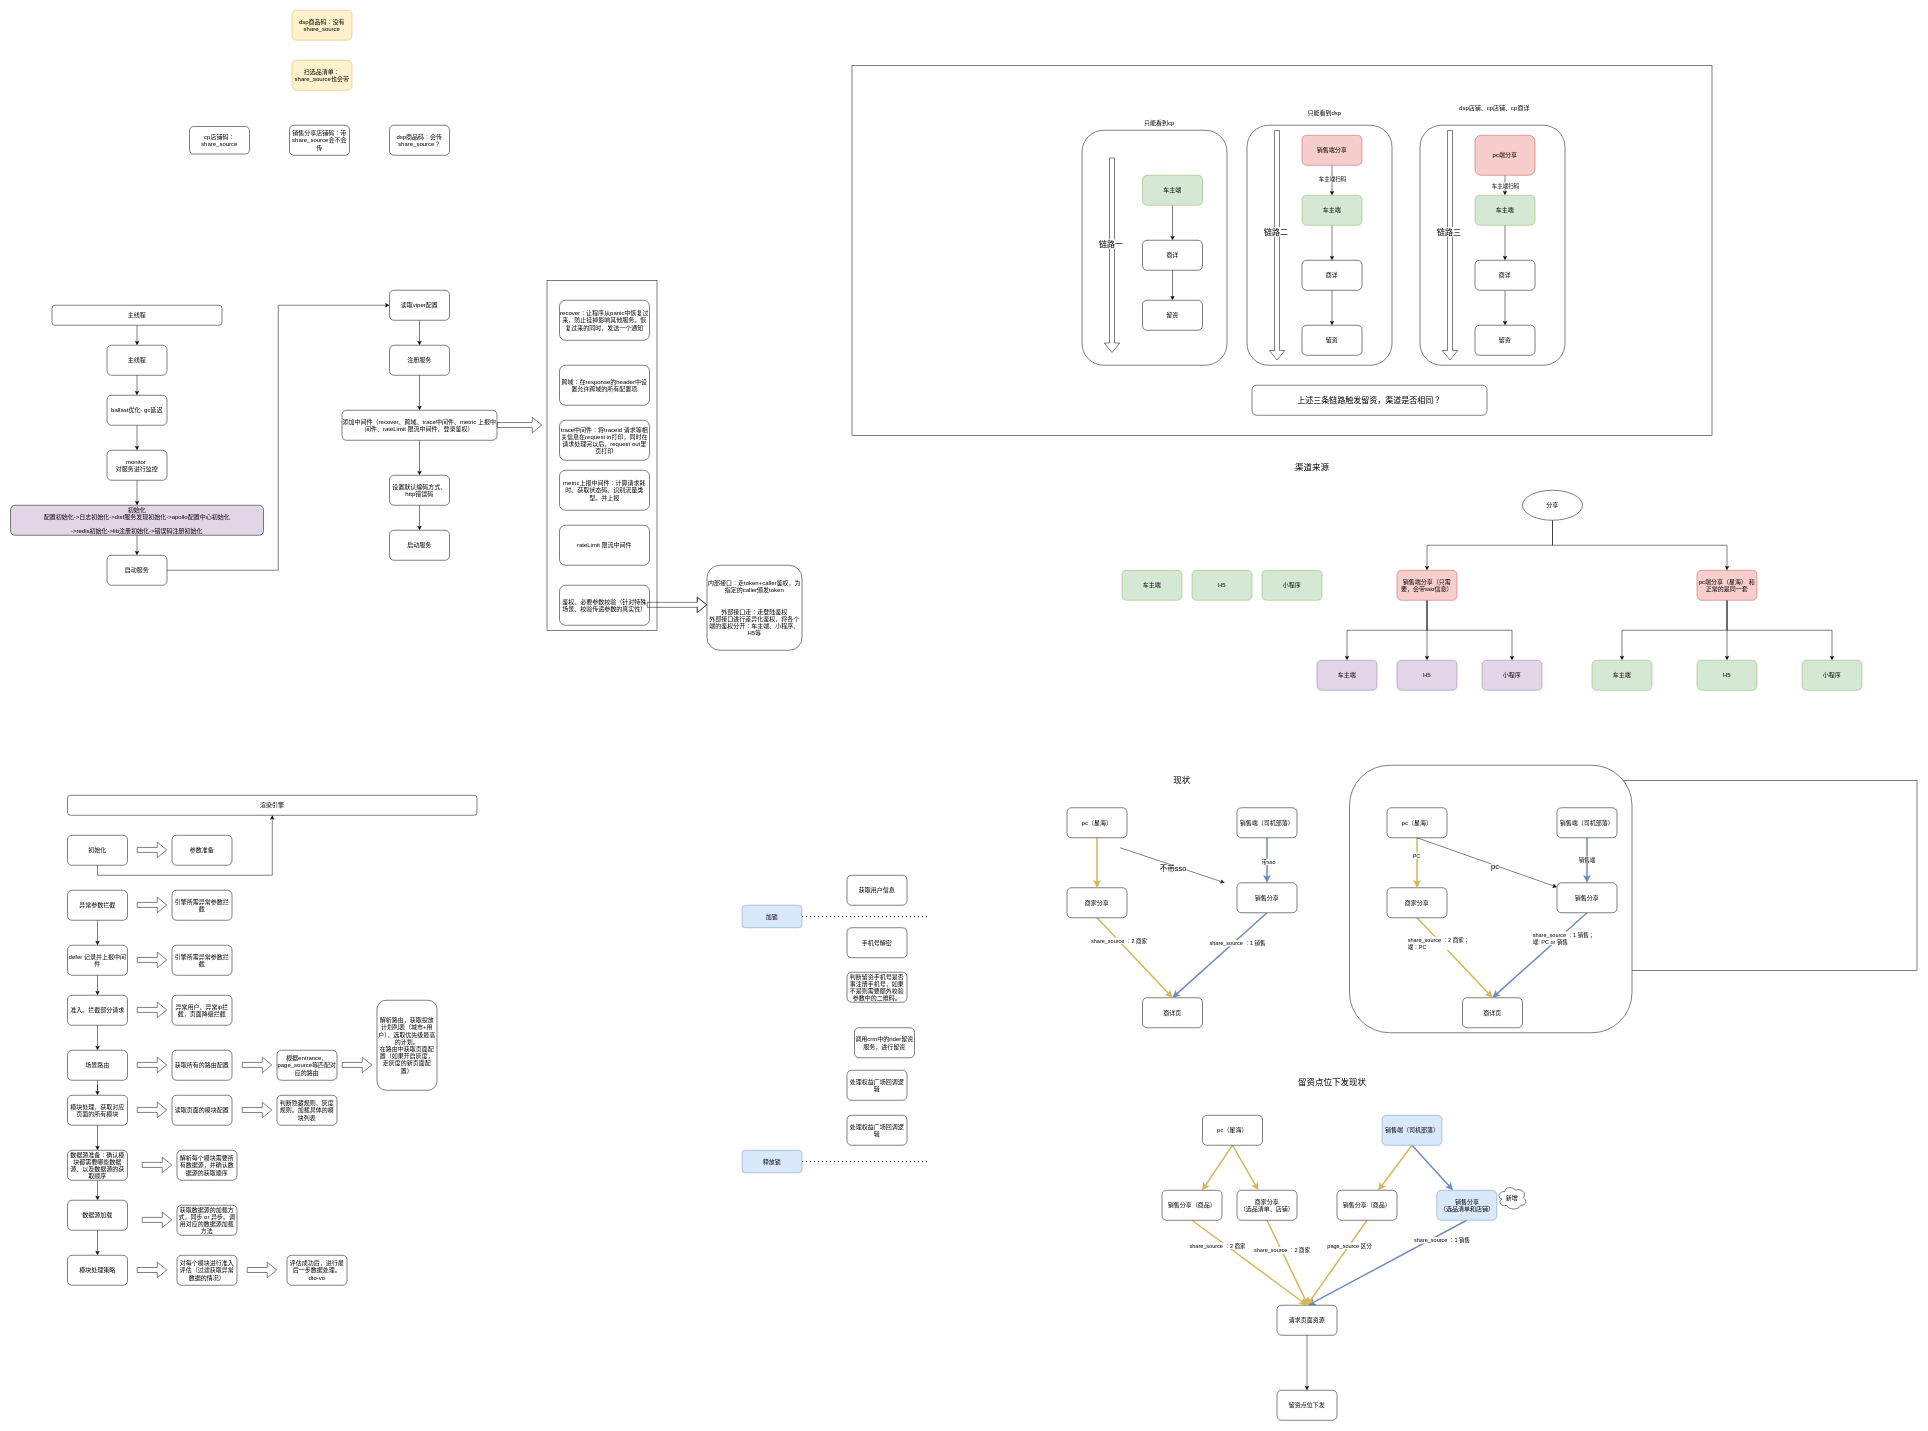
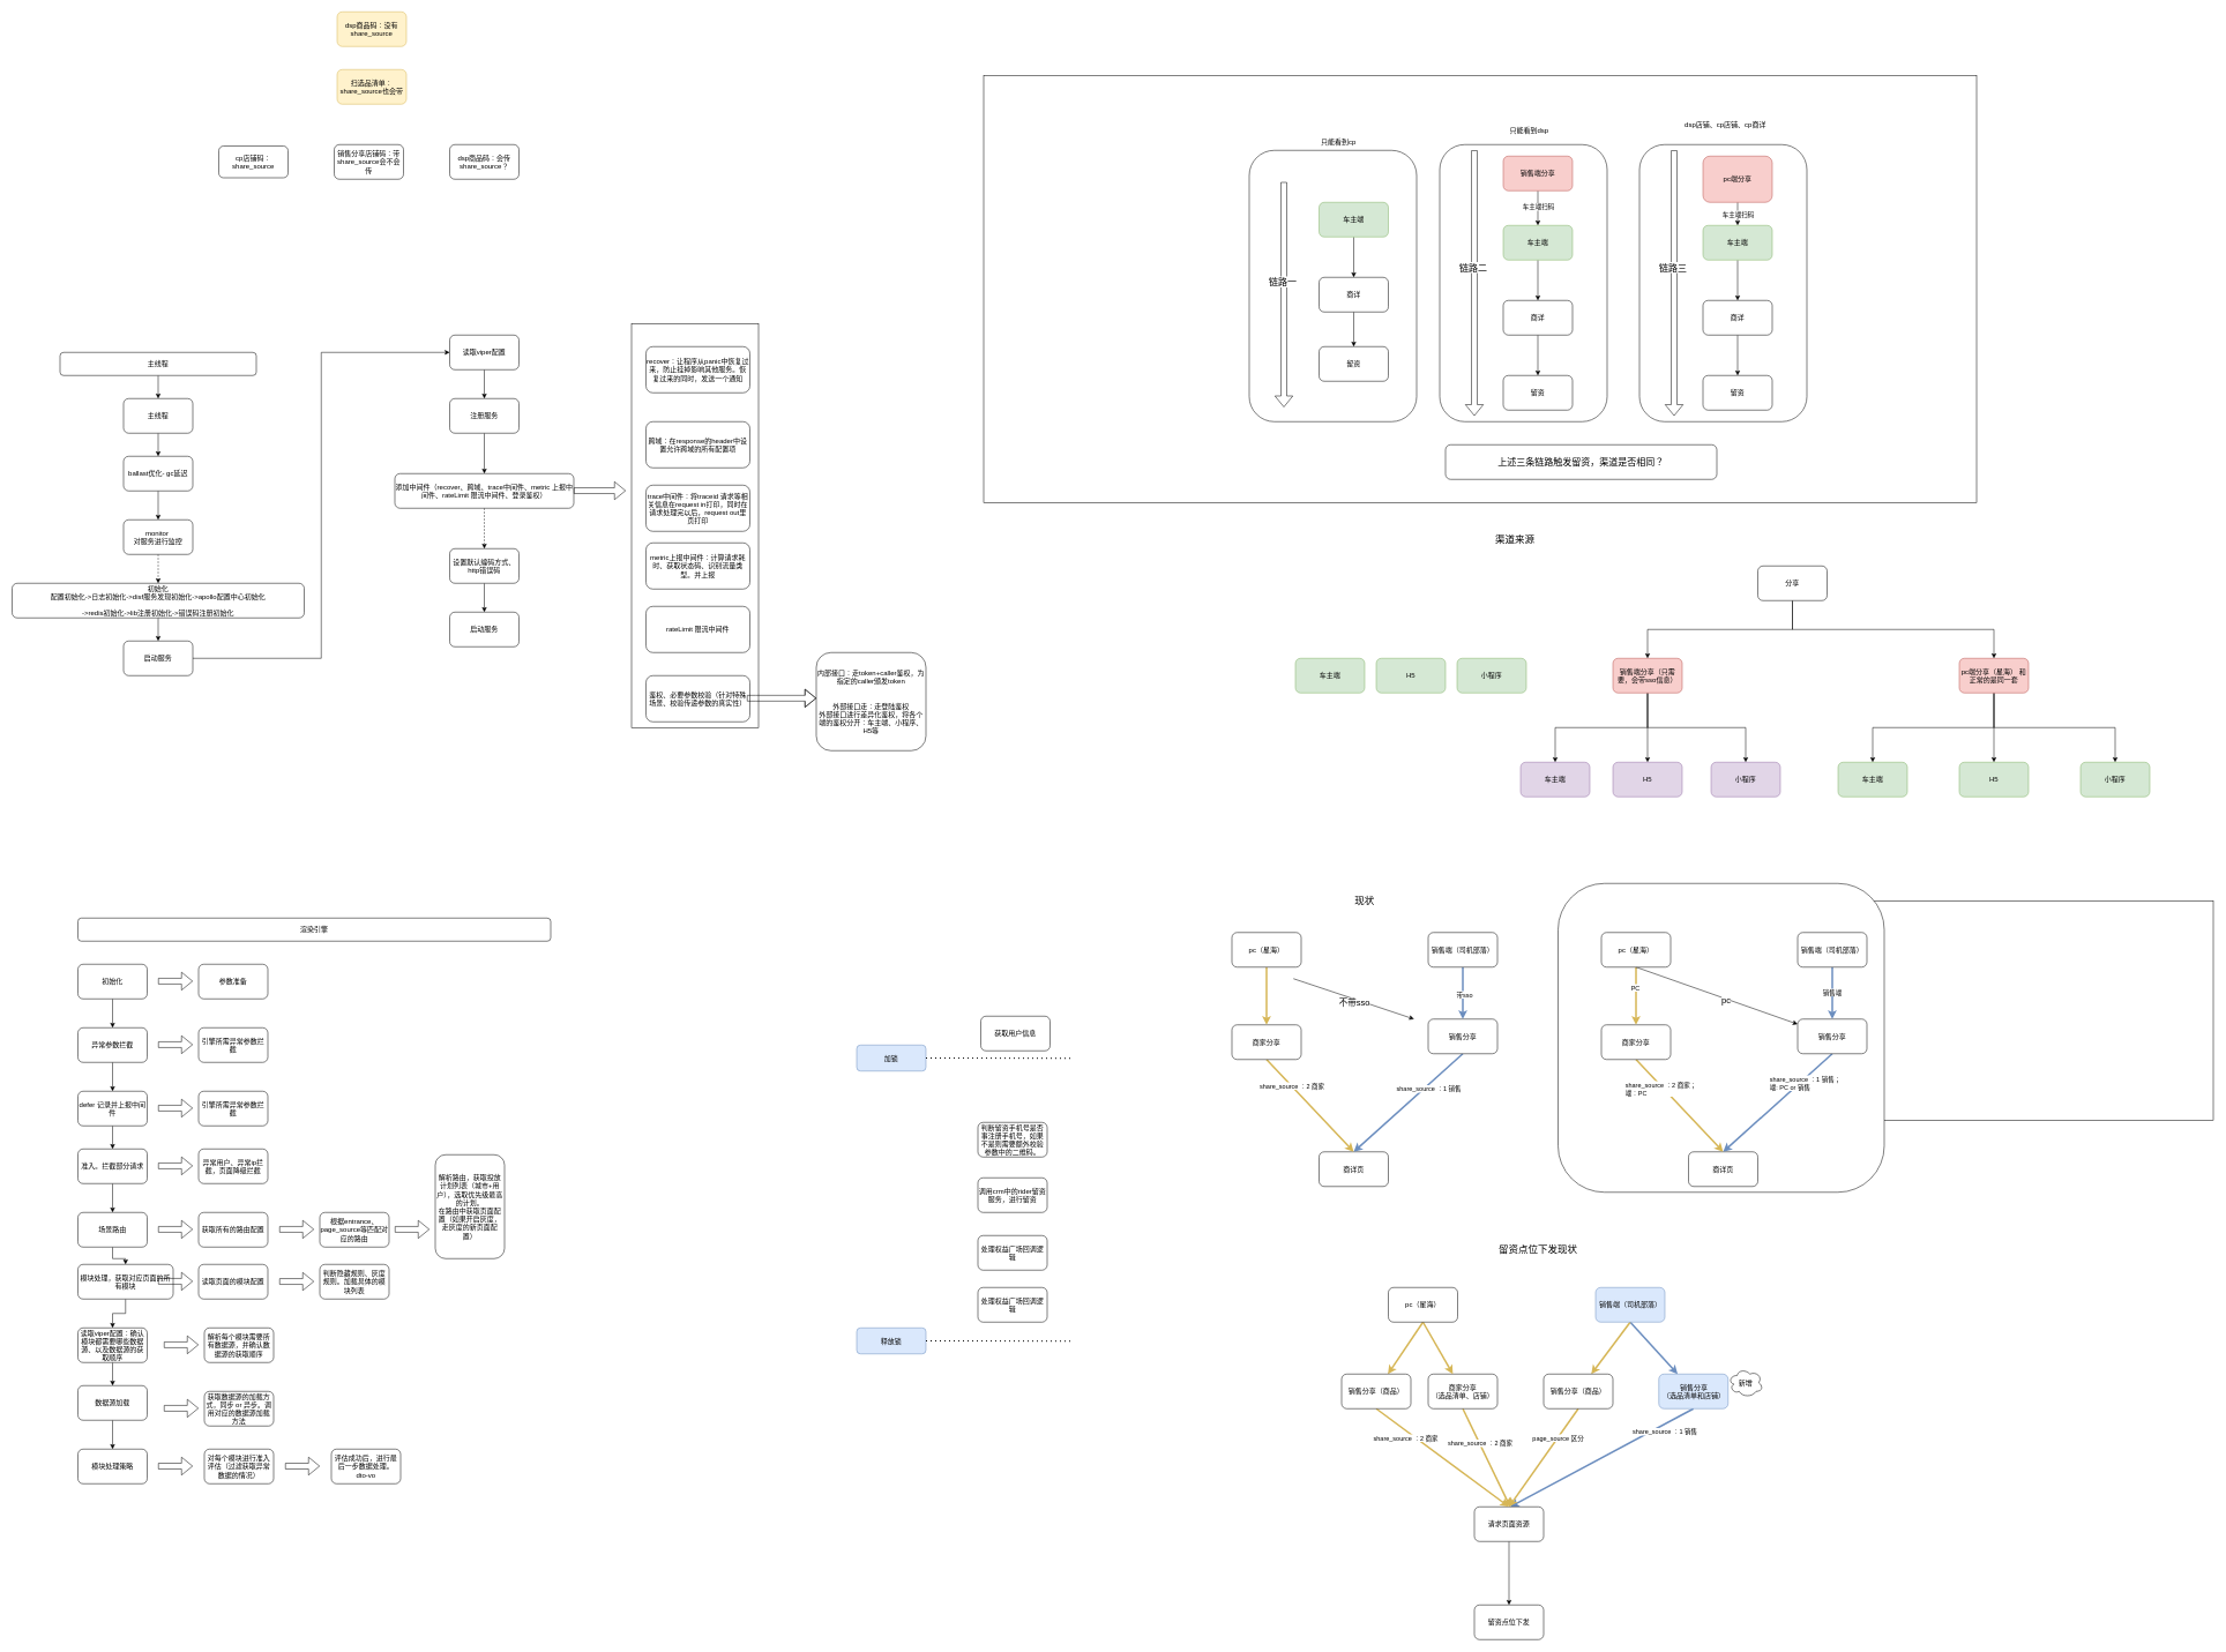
- <mxCell id="24" style="edgeStyle=orthogonalEdgeStyle;rounded=0;orthogonalLoop=1;jettySize=auto;html=1;exitX=0.5;exitY=1;exitDx=0;exitDy=0;entryX=0.5;entryY=0;entryDx=0;entryDy=0;" parent="1" source="25" target="27" edge="1"><mxGeometry relative="1" as="geometry" /></mxCell>
+ <mxCell id="24" style="edgeStyle=orthogonalEdgeStyle;rounded=0;orthogonalLoop=1;jettySize=auto;html=1;exitX=0.5;exitY=1;exitDx=0;exitDy=0;entryX=0.5;entryY=0;entryDx=0;entryDy=0;dashed=1;" parent="1" source="25" target="27" edge="1"><mxGeometry relative="1" as="geometry" /></mxCell>
- <mxCell id="16" style="edgeStyle=orthogonalEdgeStyle;rounded=0;orthogonalLoop=1;jettySize=auto;html=1;exitX=0.5;exitY=1;exitDx=0;exitDy=0;entryX=0.5;entryY=0;entryDx=0;entryDy=0;" parent="1" source="17" target="19" edge="1"><mxGeometry relative="1" as="geometry" /></mxCell>
+ <mxCell id="16" style="edgeStyle=orthogonalEdgeStyle;rounded=0;orthogonalLoop=1;jettySize=auto;html=1;exitX=0.5;exitY=1;exitDx=0;exitDy=0;entryX=0.5;entryY=0;entryDx=0;entryDy=0;dashed=1;" parent="1" source="17" target="19" edge="1"><mxGeometry relative="1" as="geometry" /></mxCell>
- <mxCell id="136" value="分享" style="ellipse;whiteSpace=wrap;html=1;" parent="1" vertex="1"><mxGeometry x="3044" y="980" width="120" height="60" as="geometry" /></mxCell>
+ <mxCell id="136" value="分享" style="rounded=1;whiteSpace=wrap;html=1;" parent="1" vertex="1"><mxGeometry x="3044" y="980" width="120" height="60" as="geometry" /></mxCell>
- <mxCell id="19" value="初始化&lt;div&gt;&lt;div&gt;配置初始化-&amp;gt;日志初始化-&amp;gt;disf服务发现初始化-&amp;gt;apollo配置中心初始化&lt;/div&gt;&lt;div&gt;&amp;nbsp; &amp;nbsp;&amp;nbsp;&lt;/div&gt;&lt;div&gt;-&amp;gt;redis初始化-&amp;gt;lib注册初始化-&amp;gt;错误码注册初始化&lt;/div&gt;&lt;/div&gt;" style="rounded=1;whiteSpace=wrap;html=1;fillColor=#e1d5e7;" parent="1" vertex="1"><mxGeometry x="20" y="1010" width="506" height="60" as="geometry" /></mxCell>
+ <mxCell id="19" value="初始化&lt;div&gt;&lt;div&gt;配置初始化-&amp;gt;日志初始化-&amp;gt;disf服务发现初始化-&amp;gt;apollo配置中心初始化&lt;/div&gt;&lt;div&gt;&amp;nbsp; &amp;nbsp;&amp;nbsp;&lt;/div&gt;&lt;div&gt;-&amp;gt;redis初始化-&amp;gt;lib注册初始化-&amp;gt;错误码注册初始化&lt;/div&gt;&lt;/div&gt;" style="rounded=1;whiteSpace=wrap;html=1;" parent="1" vertex="1"><mxGeometry x="20" y="1010" width="506" height="60" as="geometry" /></mxCell>
- <mxCell id="39" style="edgeStyle=orthogonalEdgeStyle;rounded=0;orthogonalLoop=1;jettySize=auto;html=1;exitX=0.5;exitY=1;exitDx=0;exitDy=0;" parent="1" source="40" target="29" edge="1"><mxGeometry relative="1" as="geometry" /></mxCell>
+ <mxCell id="39" style="edgeStyle=orthogonalEdgeStyle;rounded=0;orthogonalLoop=1;jettySize=auto;html=1;exitX=0.5;exitY=1;exitDx=0;exitDy=0;" parent="1" source="40" target="42" edge="1"><mxGeometry relative="1" as="geometry" /></mxCell>
- <mxCell id="82" value="获取用户信息" style="rounded=1;whiteSpace=wrap;html=1;" parent="1" vertex="1"><mxGeometry x="1693" y="1750" width="120" height="60" as="geometry" /></mxCell>
+ <mxCell id="82" value="获取用户信息" style="rounded=1;whiteSpace=wrap;html=1;" parent="1" vertex="1"><mxGeometry x="1698" y="1760" width="120" height="60" as="geometry" /></mxCell>
- <mxCell id="84" value="手机号解密" style="rounded=1;whiteSpace=wrap;html=1;" parent="1" vertex="1"><mxGeometry x="1693" y="1855" width="120" height="60" as="geometry" /></mxCell>
- <mxCell id="87" value="调用crm中的rider留资服务，进行留资" style="rounded=1;whiteSpace=wrap;html=1;" parent="1" vertex="1"><mxGeometry x="1708" y="2055" width="120" height="60" as="geometry" /></mxCell>
+ <mxCell id="87" value="调用crm中的rider留资服务，进行留资" style="rounded=1;whiteSpace=wrap;html=1;" parent="1" vertex="1"><mxGeometry x="1693" y="2040" width="120" height="60" as="geometry" /></mxCell>
- <mxCell id="50" value="模块处理，获取对应页面的所有模块" style="rounded=1;whiteSpace=wrap;html=1;" parent="1" vertex="1"><mxGeometry x="134" y="2190" width="120" height="60" as="geometry" /></mxCell>
+ <mxCell id="50" value="模块处理，获取对应页面的所有模块" style="rounded=1;whiteSpace=wrap;html=1;" parent="1" vertex="1"><mxGeometry x="134" y="2190" width="165" height="60" as="geometry" /></mxCell>
- <mxCell id="52" value="数据源准备：确认模块都需要哪些数据源、以及数据源的获取顺序" style="rounded=1;whiteSpace=wrap;html=1;" parent="1" vertex="1"><mxGeometry x="134" y="2300" width="120" height="60" as="geometry" /></mxCell>
+ <mxCell id="52" value="读取viper配置：确认模块都需要哪些数据源、以及数据源的获取顺序" style="rounded=1;whiteSpace=wrap;html=1;" parent="1" vertex="1"><mxGeometry x="134" y="2300" width="120" height="60" as="geometry" /></mxCell>
